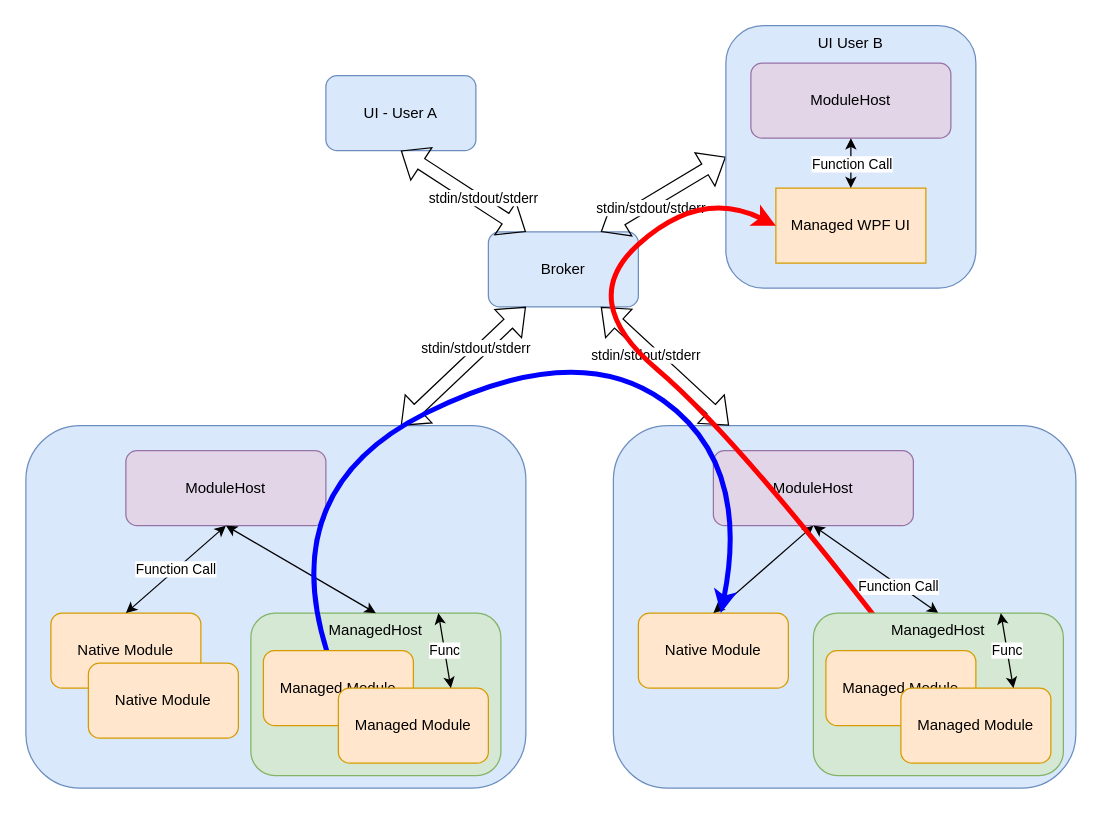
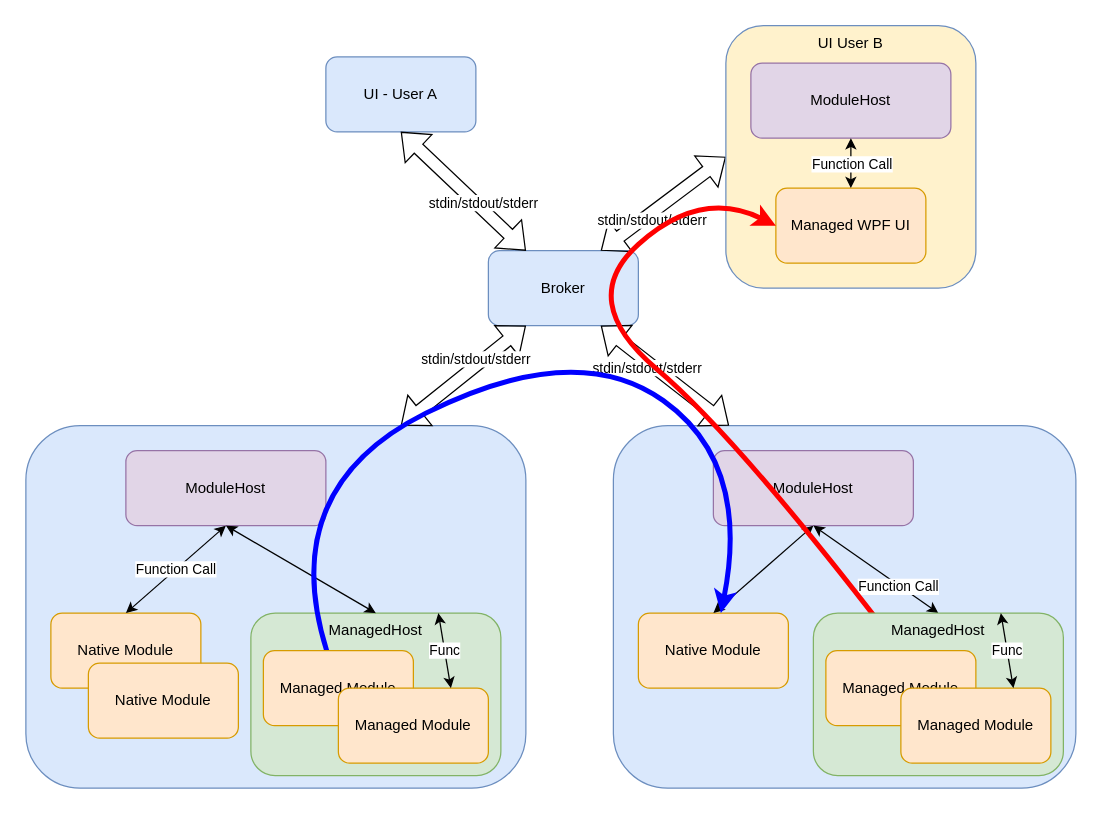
- <mxCell id="11" value="UI - User A" style="rounded=1;whiteSpace=wrap;html=1;fillColor=#dae8fc;strokeColor=#6c8ebf;" parent="1" vertex="1"><mxGeometry x="260" y="60" width="120" height="60" as="geometry" /></mxCell>
+ <mxCell id="11" value="UI - User A" style="rounded=1;whiteSpace=wrap;html=1;fillColor=#dae8fc;strokeColor=#6c8ebf;" parent="1" vertex="1"><mxGeometry x="260" y="45" width="120" height="60" as="geometry" /></mxCell>
- <mxCell id="29" value="UI User B" style="rounded=1;whiteSpace=wrap;html=1;align=center;verticalAlign=top;fillColor=#dae8fc;strokeColor=#6c8ebf;" parent="1" vertex="1"><mxGeometry x="580" y="20" width="200" height="210" as="geometry" /></mxCell>
+ <mxCell id="29" value="UI User B" style="rounded=1;whiteSpace=wrap;html=1;align=center;verticalAlign=top;fillColor=#fff2cc;strokeColor=#6c8ebf;" parent="1" vertex="1"><mxGeometry x="580" y="20" width="200" height="210" as="geometry" /></mxCell>
- <mxCell id="31" value="Managed WPF UI" style="whiteSpace=wrap;html=1;fillColor=#ffe6cc;strokeColor=#d79b00;rounded=0;" parent="1" vertex="1"><mxGeometry x="620" y="150" width="120" height="60" as="geometry" /></mxCell>
+ <mxCell id="31" value="Managed WPF UI" style="rounded=1;whiteSpace=wrap;html=1;fillColor=#ffe6cc;strokeColor=#d79b00;" parent="1" vertex="1"><mxGeometry x="620" y="150" width="120" height="60" as="geometry" /></mxCell>
- <mxCell id="4" value="Broker" style="rounded=1;whiteSpace=wrap;html=1;fillColor=#dae8fc;strokeColor=#6c8ebf;" parent="1" vertex="1"><mxGeometry x="390" y="185" width="120" height="60" as="geometry" /></mxCell>
+ <mxCell id="4" value="Broker" style="rounded=1;whiteSpace=wrap;html=1;fillColor=#dae8fc;strokeColor=#6c8ebf;" parent="1" vertex="1"><mxGeometry x="390" y="200" width="120" height="60" as="geometry" /></mxCell>
